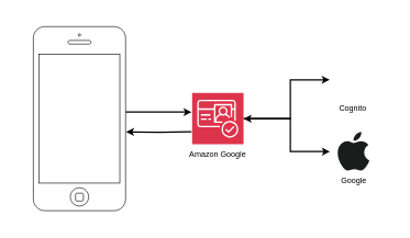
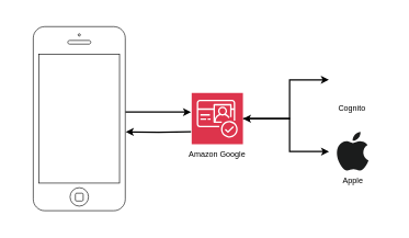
- <mxCell id="14" value="&amp;nbsp;Google" style="text;html=1;align=center;verticalAlign=middle;whiteSpace=wrap;rounded=0;" parent="1" vertex="1"><mxGeometry x="485" y="260" width="100" height="30" as="geometry" /></mxCell>
+ <mxCell id="14" value="&amp;nbsp;Apple" style="text;html=1;align=center;verticalAlign=middle;whiteSpace=wrap;rounded=0;" parent="1" vertex="1"><mxGeometry x="485" y="260" width="100" height="30" as="geometry" /></mxCell>
